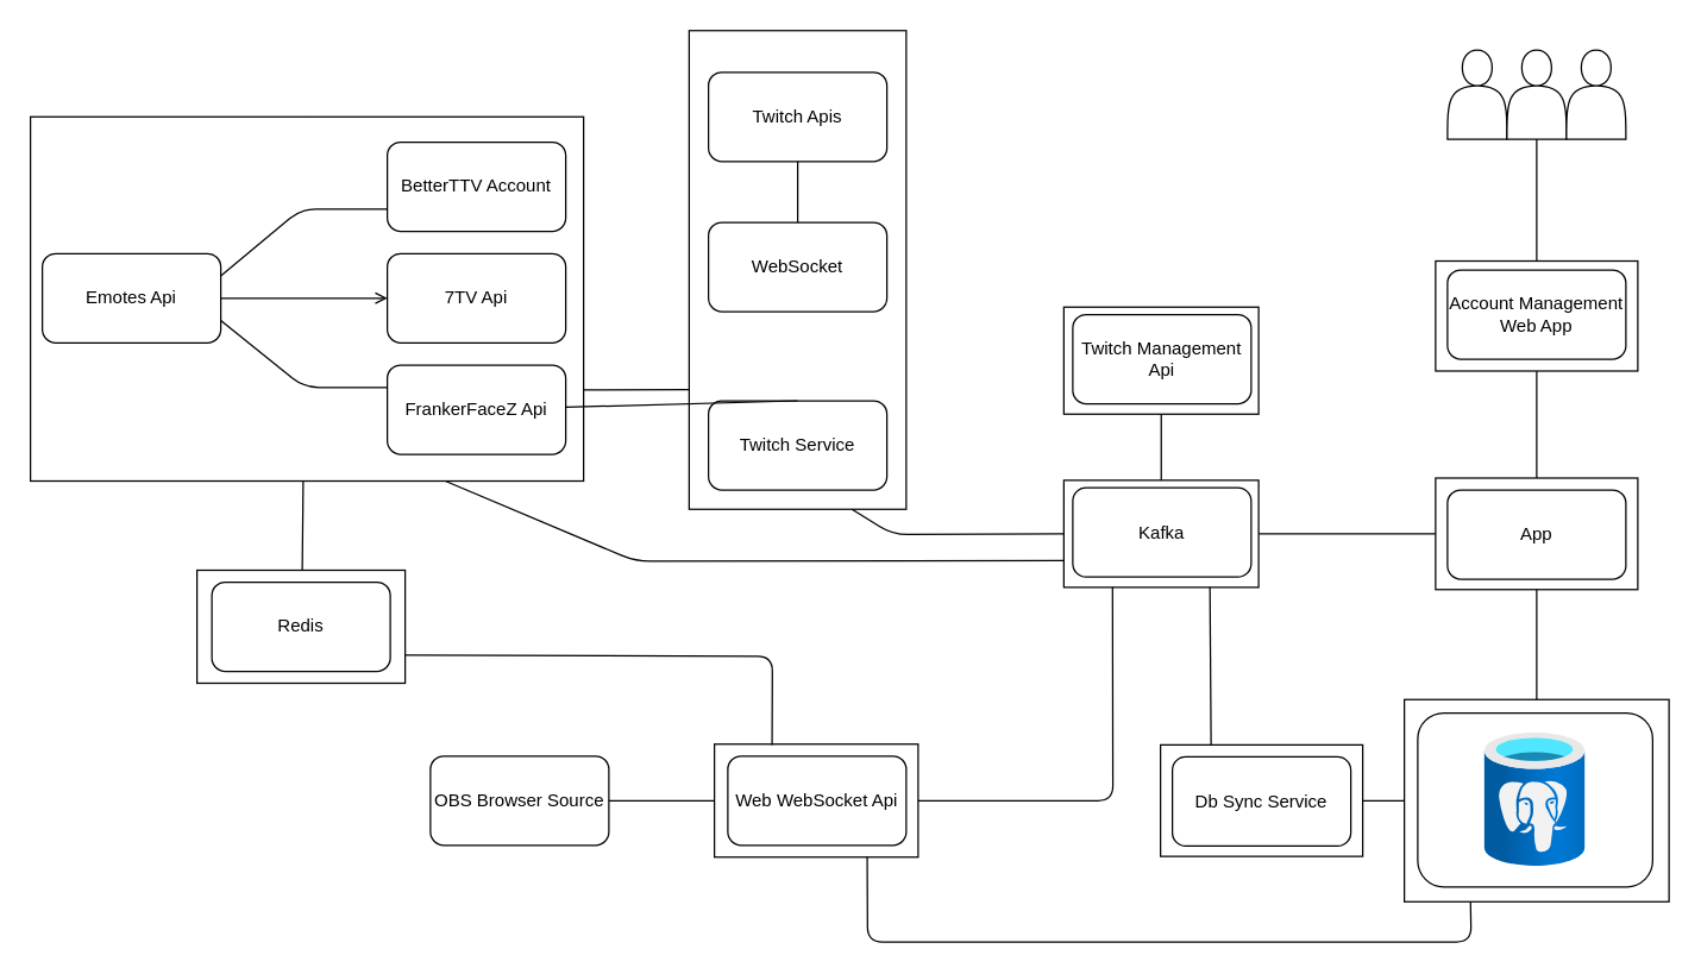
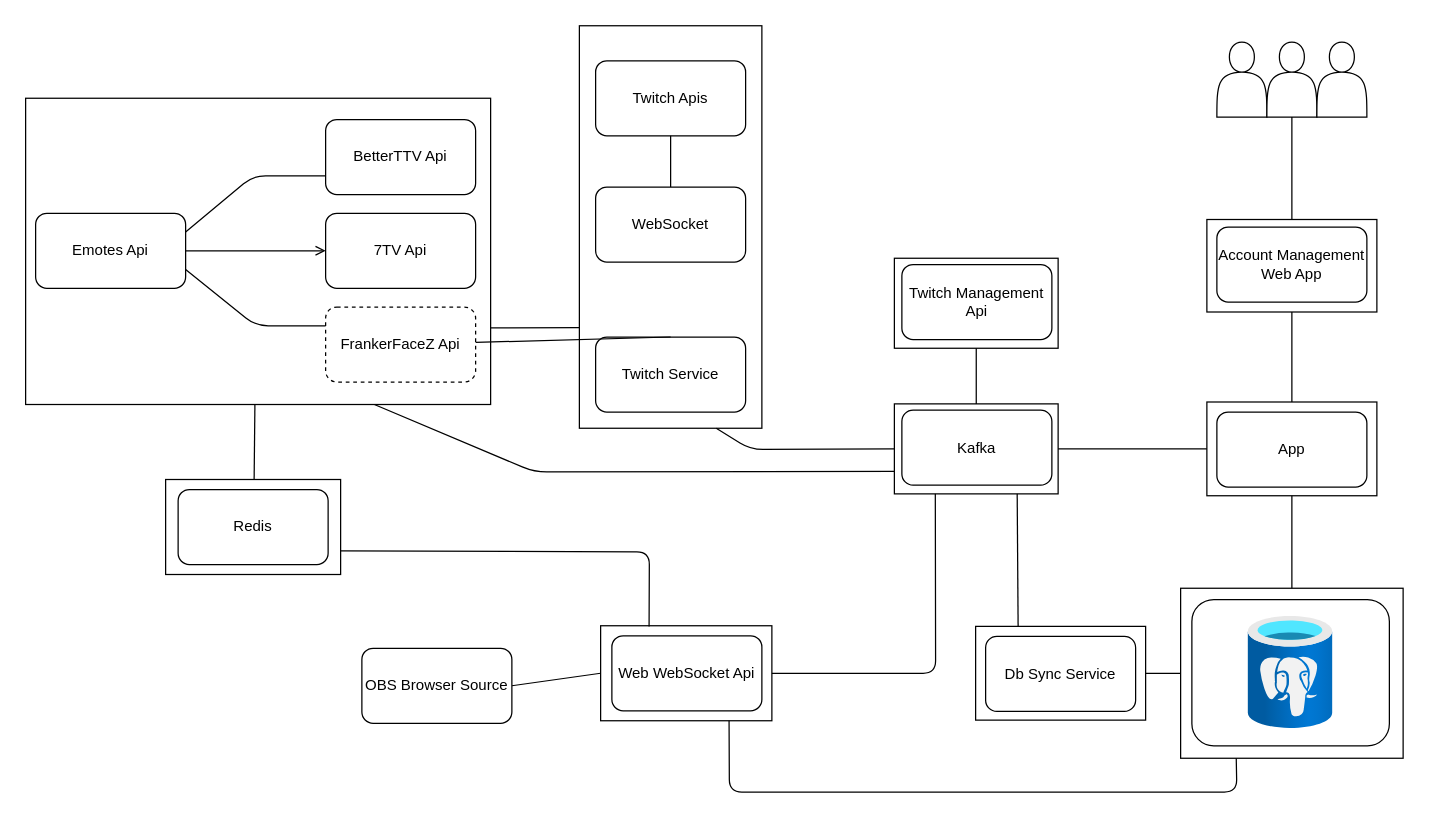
- <mxCell id="24" value="BetterTTV Account" style="rounded=1;whiteSpace=wrap;html=1;" vertex="1" parent="19"><mxGeometry x="240" y="17" width="120" height="60" as="geometry" /></mxCell>
+ <mxCell id="24" value="BetterTTV Api" style="rounded=1;whiteSpace=wrap;html=1;" vertex="1" parent="19"><mxGeometry x="240" y="17" width="120" height="60" as="geometry" /></mxCell>
- <mxCell id="26" value="FrankerFaceZ Api" style="rounded=1;whiteSpace=wrap;html=1;" vertex="1" parent="19"><mxGeometry x="240" y="167" width="120" height="60" as="geometry" /></mxCell>
+ <mxCell id="26" value="FrankerFaceZ Api" style="rounded=1;whiteSpace=wrap;html=1;dashed=1;" vertex="1" parent="19"><mxGeometry x="240" y="167" width="120" height="60" as="geometry" /></mxCell>
- <mxCell id="46" value="OBS Browser Source" style="rounded=1;whiteSpace=wrap;html=1;" vertex="1" parent="1"><mxGeometry x="289" y="508" width="120" height="60" as="geometry" /></mxCell>
+ <mxCell id="46" value="OBS Browser Source" style="rounded=1;whiteSpace=wrap;html=1;" vertex="1" parent="1"><mxGeometry x="289" y="518" width="120" height="60" as="geometry" /></mxCell>
